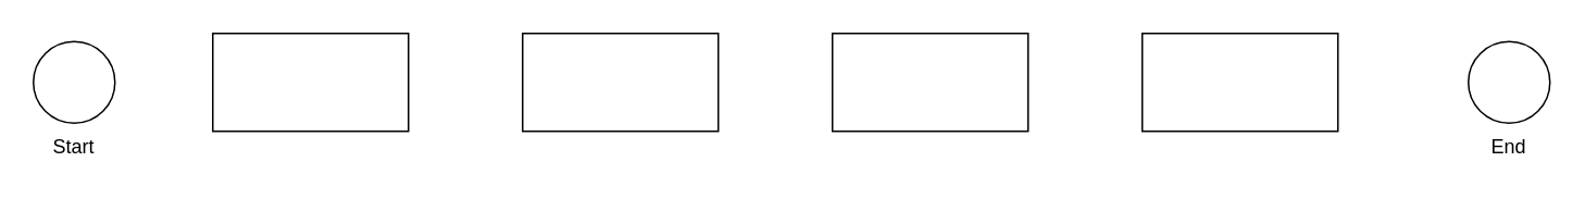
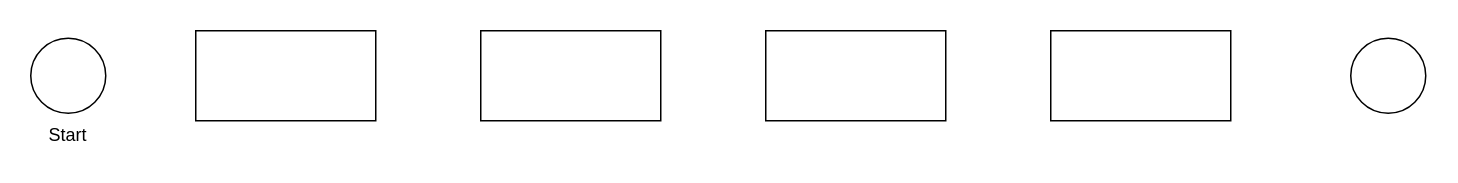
- <mxCell id="9" value="End" style="text;html=1;strokeColor=none;fillColor=none;align=center;verticalAlign=middle;whiteSpace=wrap;rounded=0;" vertex="1" parent="1"><mxGeometry x="905" y="80" width="40" height="20" as="geometry" /></mxCell>
